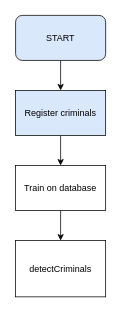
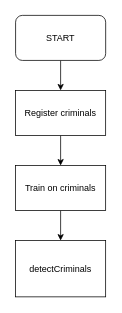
- <mxCell id="3" value="START" style="rounded=1;whiteSpace=wrap;html=1;fillColor=#dae8fc;" parent="1" vertex="1"><mxGeometry x="20" y="20" width="120" height="60" as="geometry" /></mxCell>
+ <mxCell id="3" value="START" style="rounded=1;whiteSpace=wrap;html=1;" parent="1" vertex="1"><mxGeometry x="20" y="20" width="120" height="60" as="geometry" /></mxCell>
- <mxCell id="5" value="Register criminals" style="rounded=0;whiteSpace=wrap;html=1;fillColor=#dae8fc;" parent="1" vertex="1"><mxGeometry x="20" y="120" width="120" height="60" as="geometry" /></mxCell>
+ <mxCell id="5" value="Register criminals" style="rounded=0;whiteSpace=wrap;html=1;" parent="1" vertex="1"><mxGeometry x="20" y="120" width="120" height="60" as="geometry" /></mxCell>
- <mxCell id="7" value="Train on database" style="whiteSpace=wrap;html=1;rounded=0;" parent="1" vertex="1"><mxGeometry x="20" y="220" width="120" height="60" as="geometry" /></mxCell>
+ <mxCell id="7" value="Train on criminals" style="whiteSpace=wrap;html=1;rounded=0;" parent="1" vertex="1"><mxGeometry x="20" y="220" width="120" height="60" as="geometry" /></mxCell>
